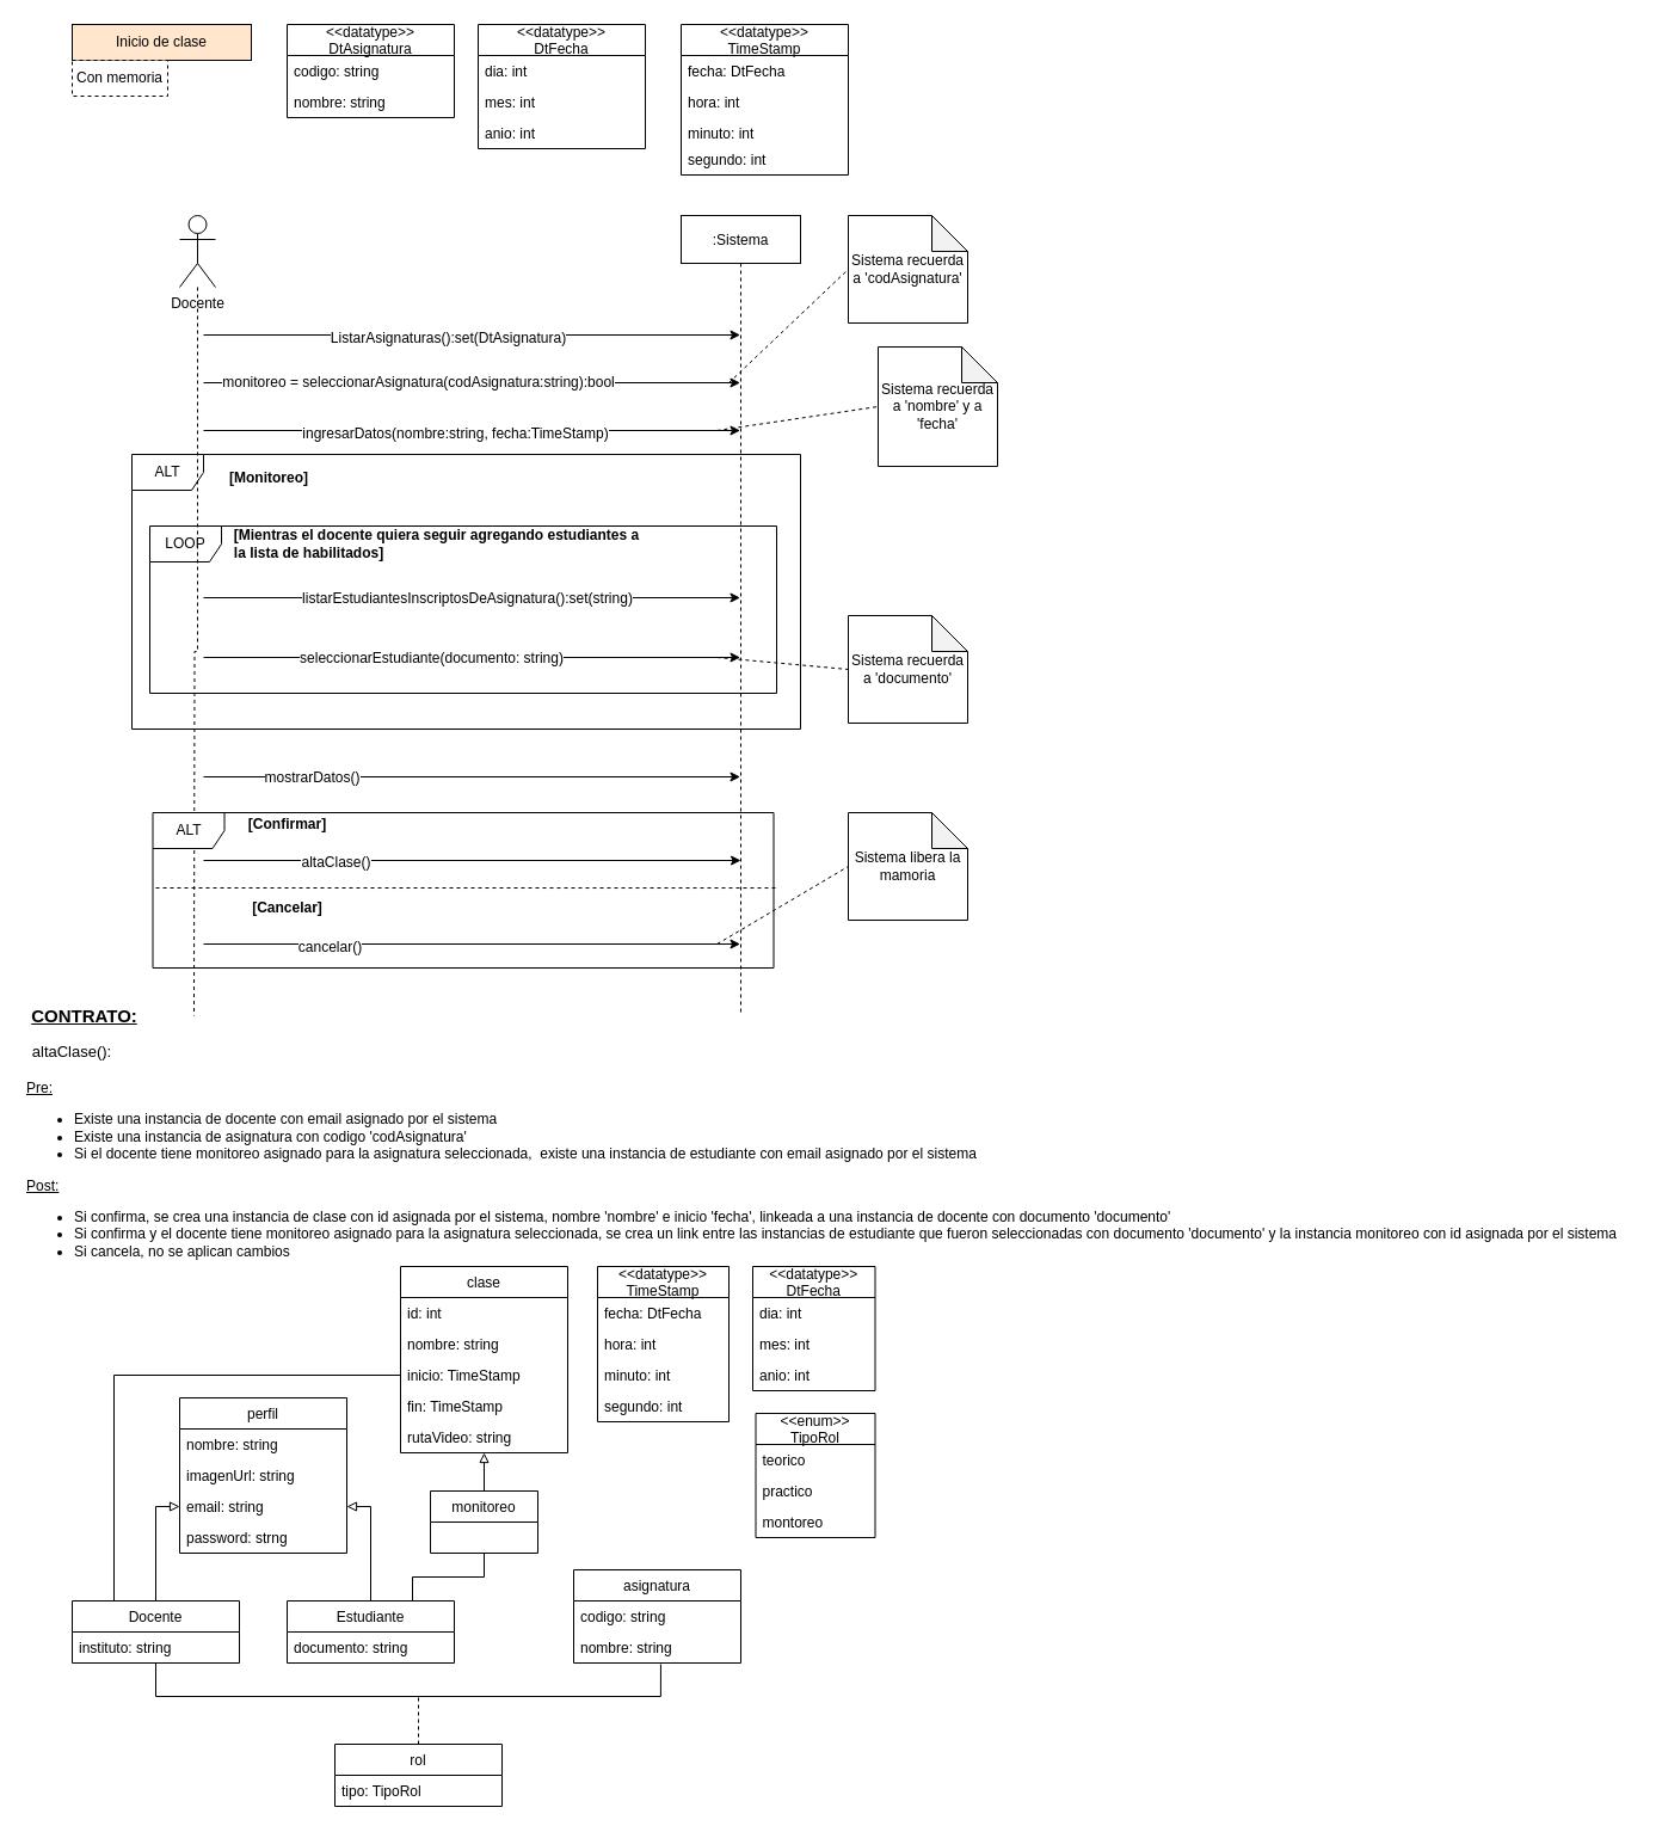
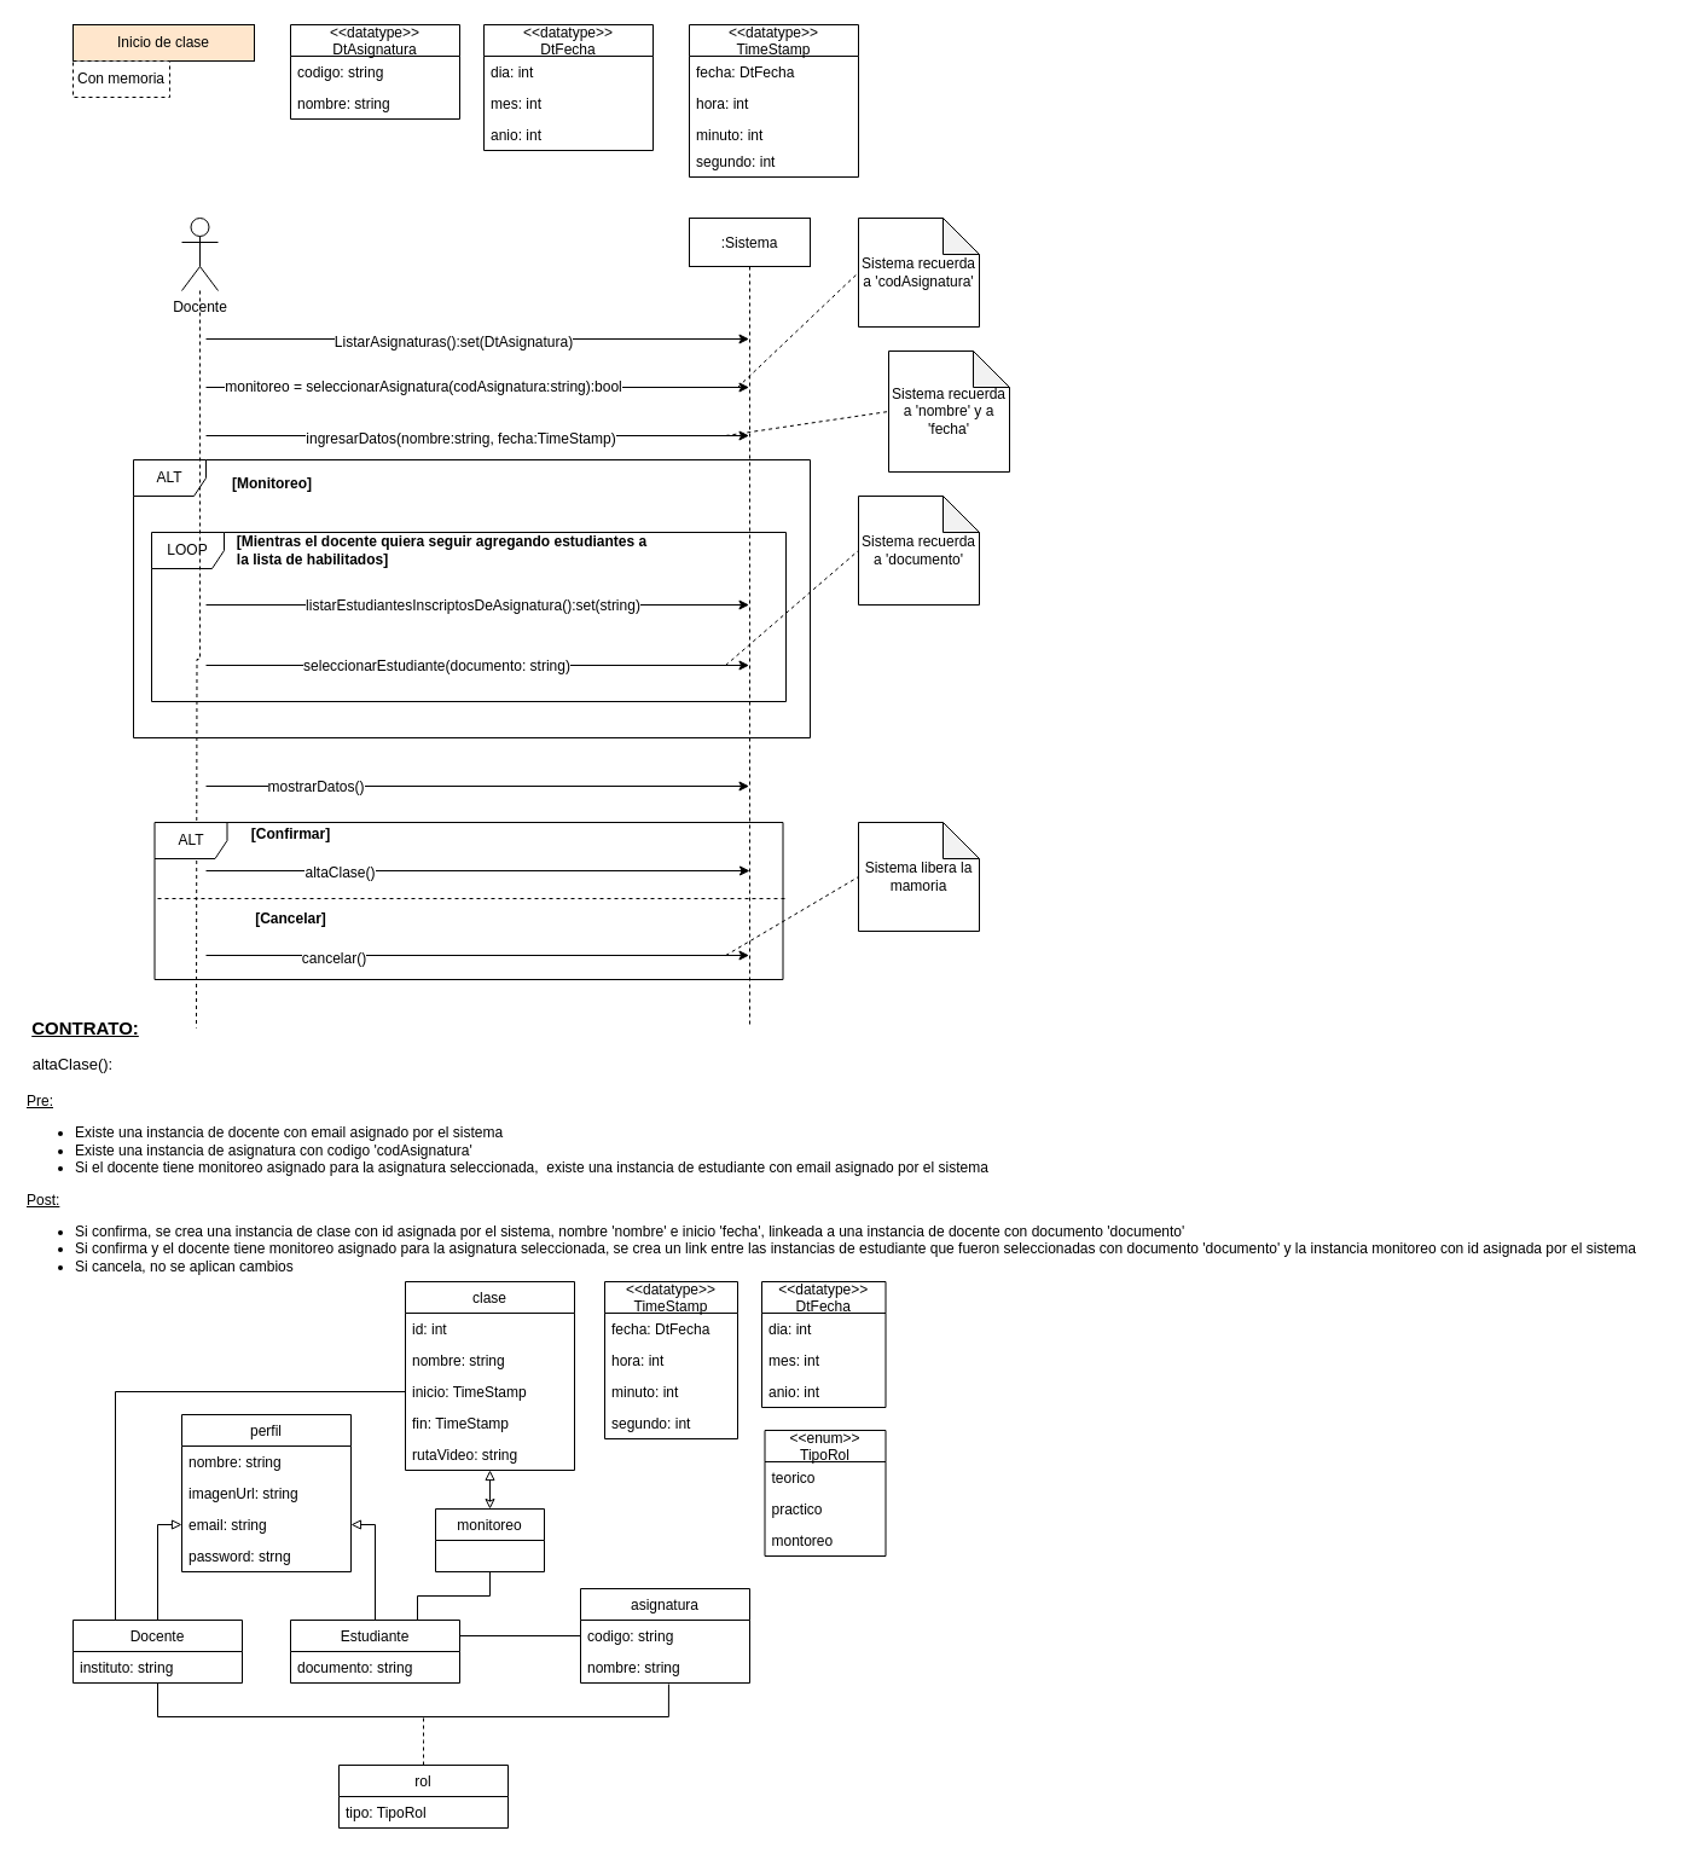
- <mxCell id="28" value="Sistema recuerda a 'documento'" style="shape=note;whiteSpace=wrap;html=1;backgroundOutline=1;darkOpacity=0.05;" parent="1" vertex="1"><mxGeometry x="710" y="515" width="100" height="90" as="geometry" /></mxCell>
+ <mxCell id="28" value="Sistema recuerda a 'documento'" style="shape=note;whiteSpace=wrap;html=1;backgroundOutline=1;darkOpacity=0.05;" parent="1" vertex="1"><mxGeometry x="710" y="410" width="100" height="90" as="geometry" /></mxCell>
- <mxCell id="67" style="edgeStyle=orthogonalEdgeStyle;rounded=0;orthogonalLoop=1;jettySize=auto;html=1;entryX=0.5;entryY=0;entryDx=0;entryDy=0;endArrow=none;endFill=0;startArrow=block;startFill=0;" parent="1" source="68" target="66" edge="1"><mxGeometry relative="1" as="geometry" /></mxCell>
+ <mxCell id="67" style="edgeStyle=orthogonalEdgeStyle;rounded=0;orthogonalLoop=1;jettySize=auto;html=1;entryX=0.5;entryY=0;entryDx=0;entryDy=0;endArrow=classic;endFill=0;startArrow=block;startFill=0;" parent="1" source="68" target="66" edge="1"><mxGeometry relative="1" as="geometry" /></mxCell>
+ <mxCell id="74" style="edgeStyle=orthogonalEdgeStyle;rounded=0;orthogonalLoop=1;jettySize=auto;html=1;entryX=1;entryY=0.25;entryDx=0;entryDy=0;startArrow=none;startFill=0;endArrow=none;endFill=0;" parent="1" source="75" target="63" edge="1"><mxGeometry relative="1" as="geometry" /></mxCell>
